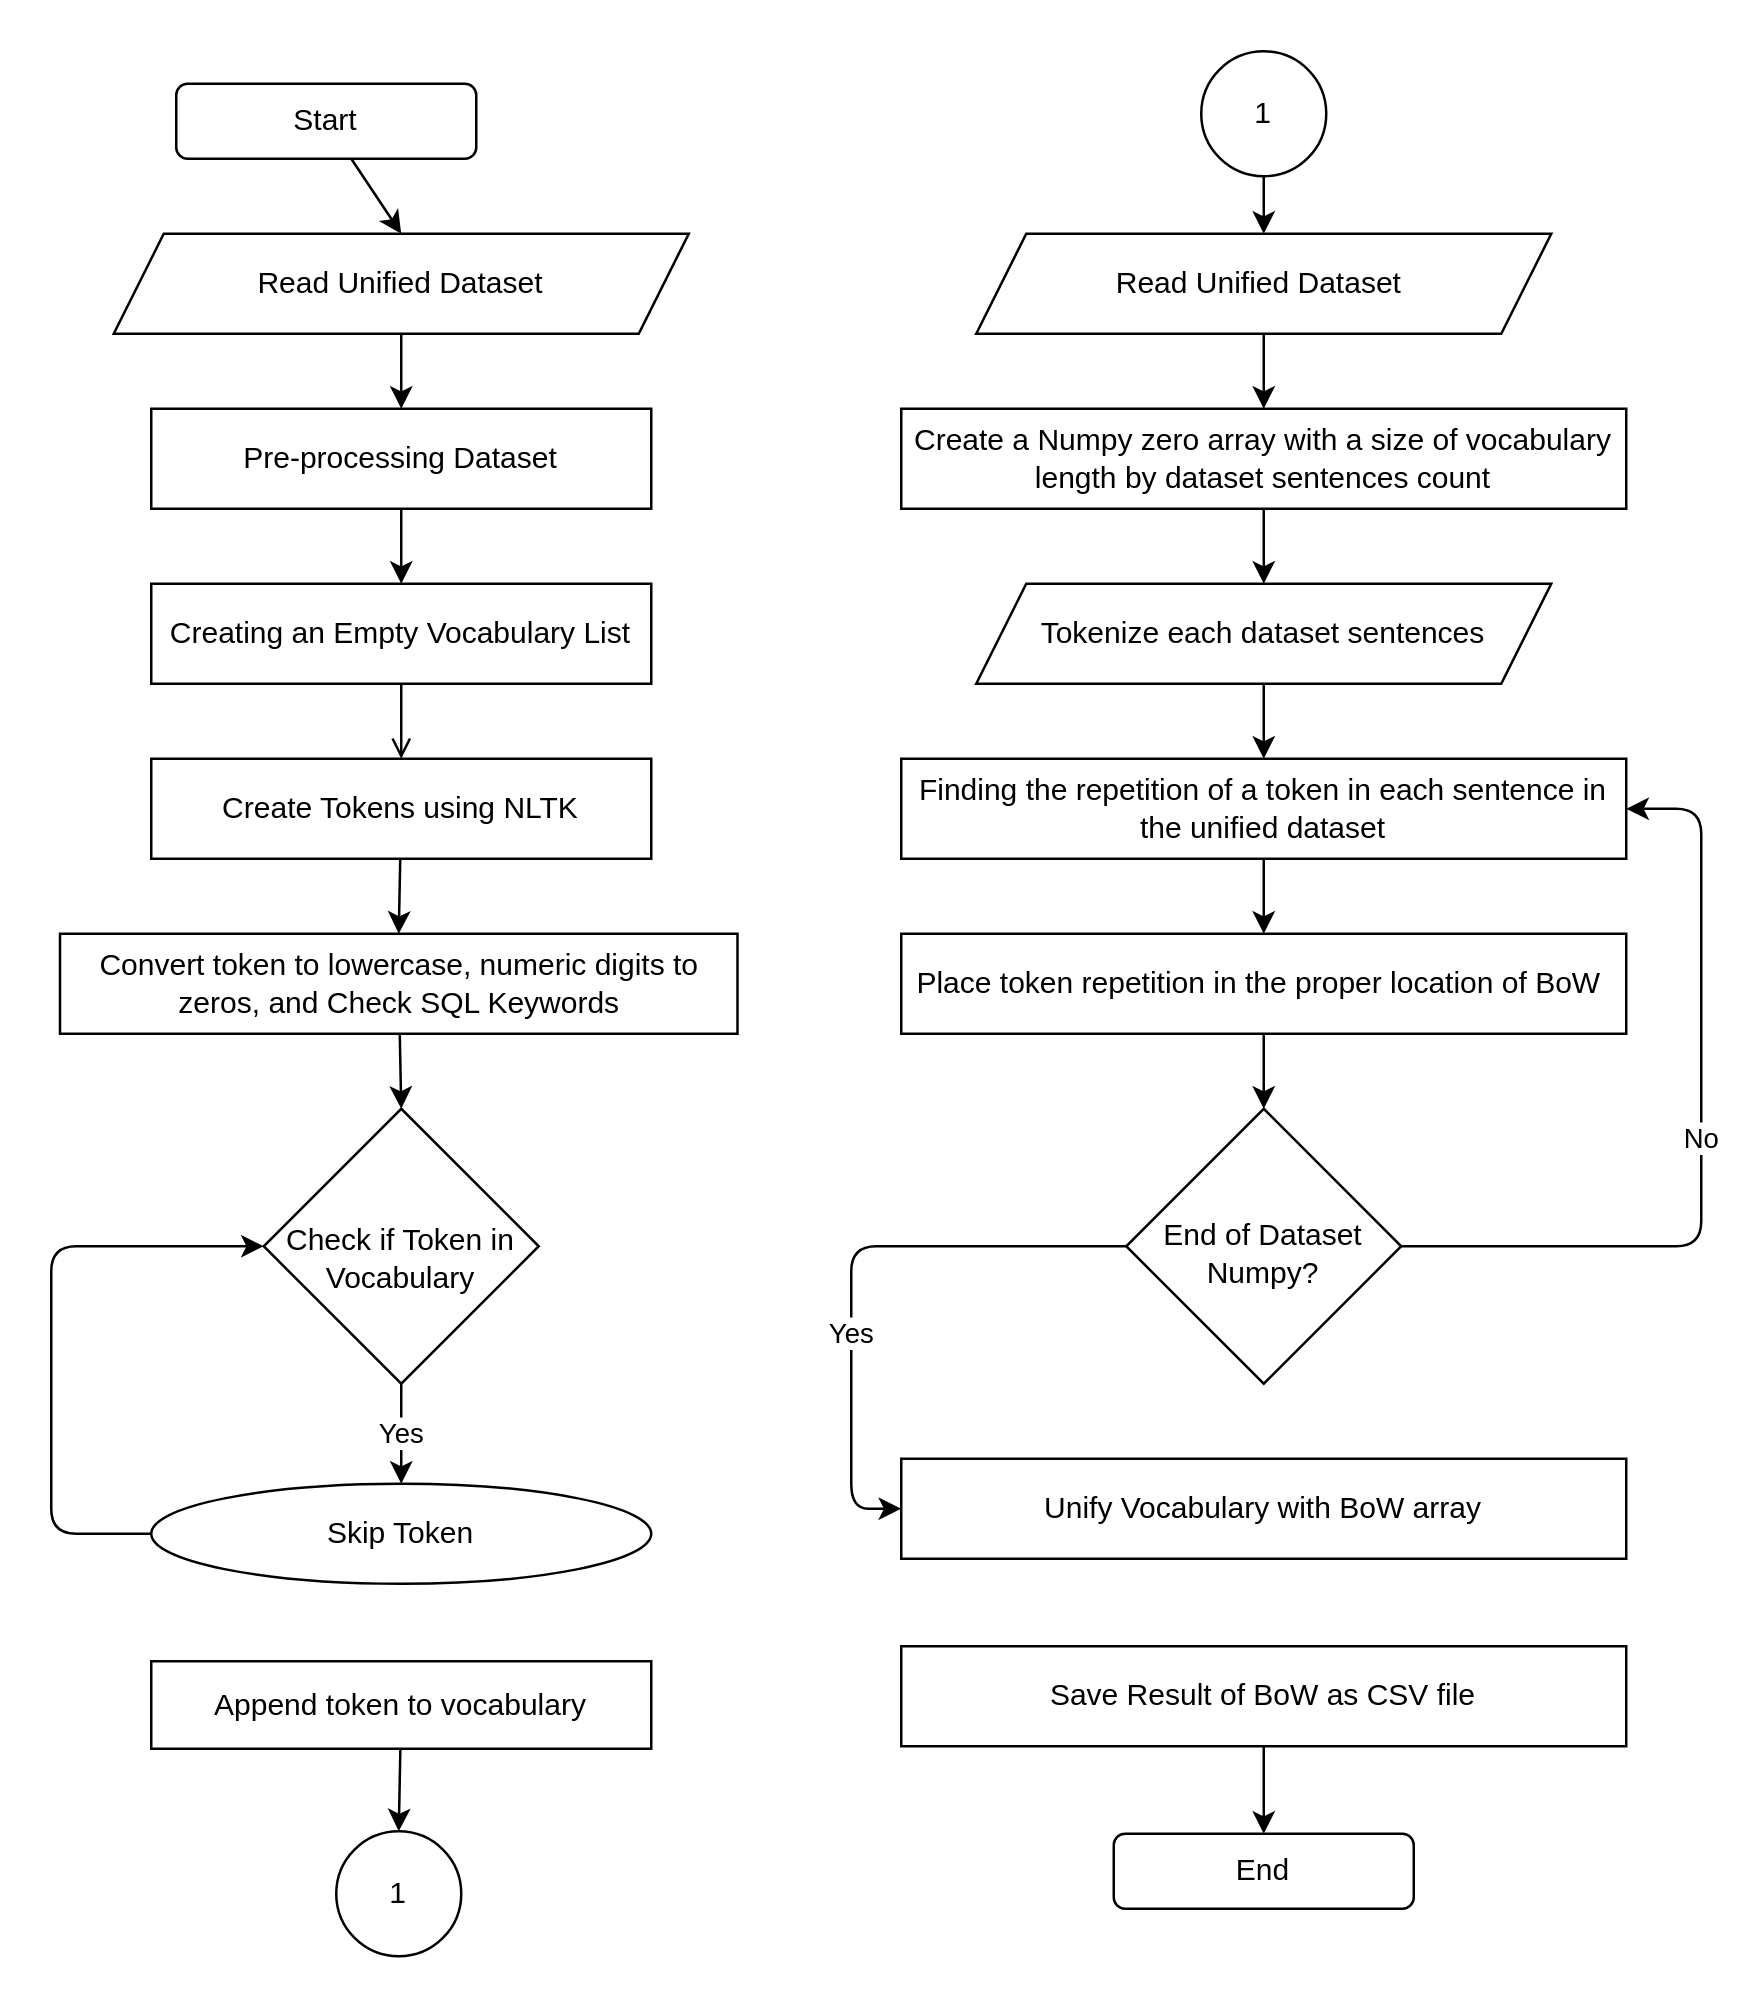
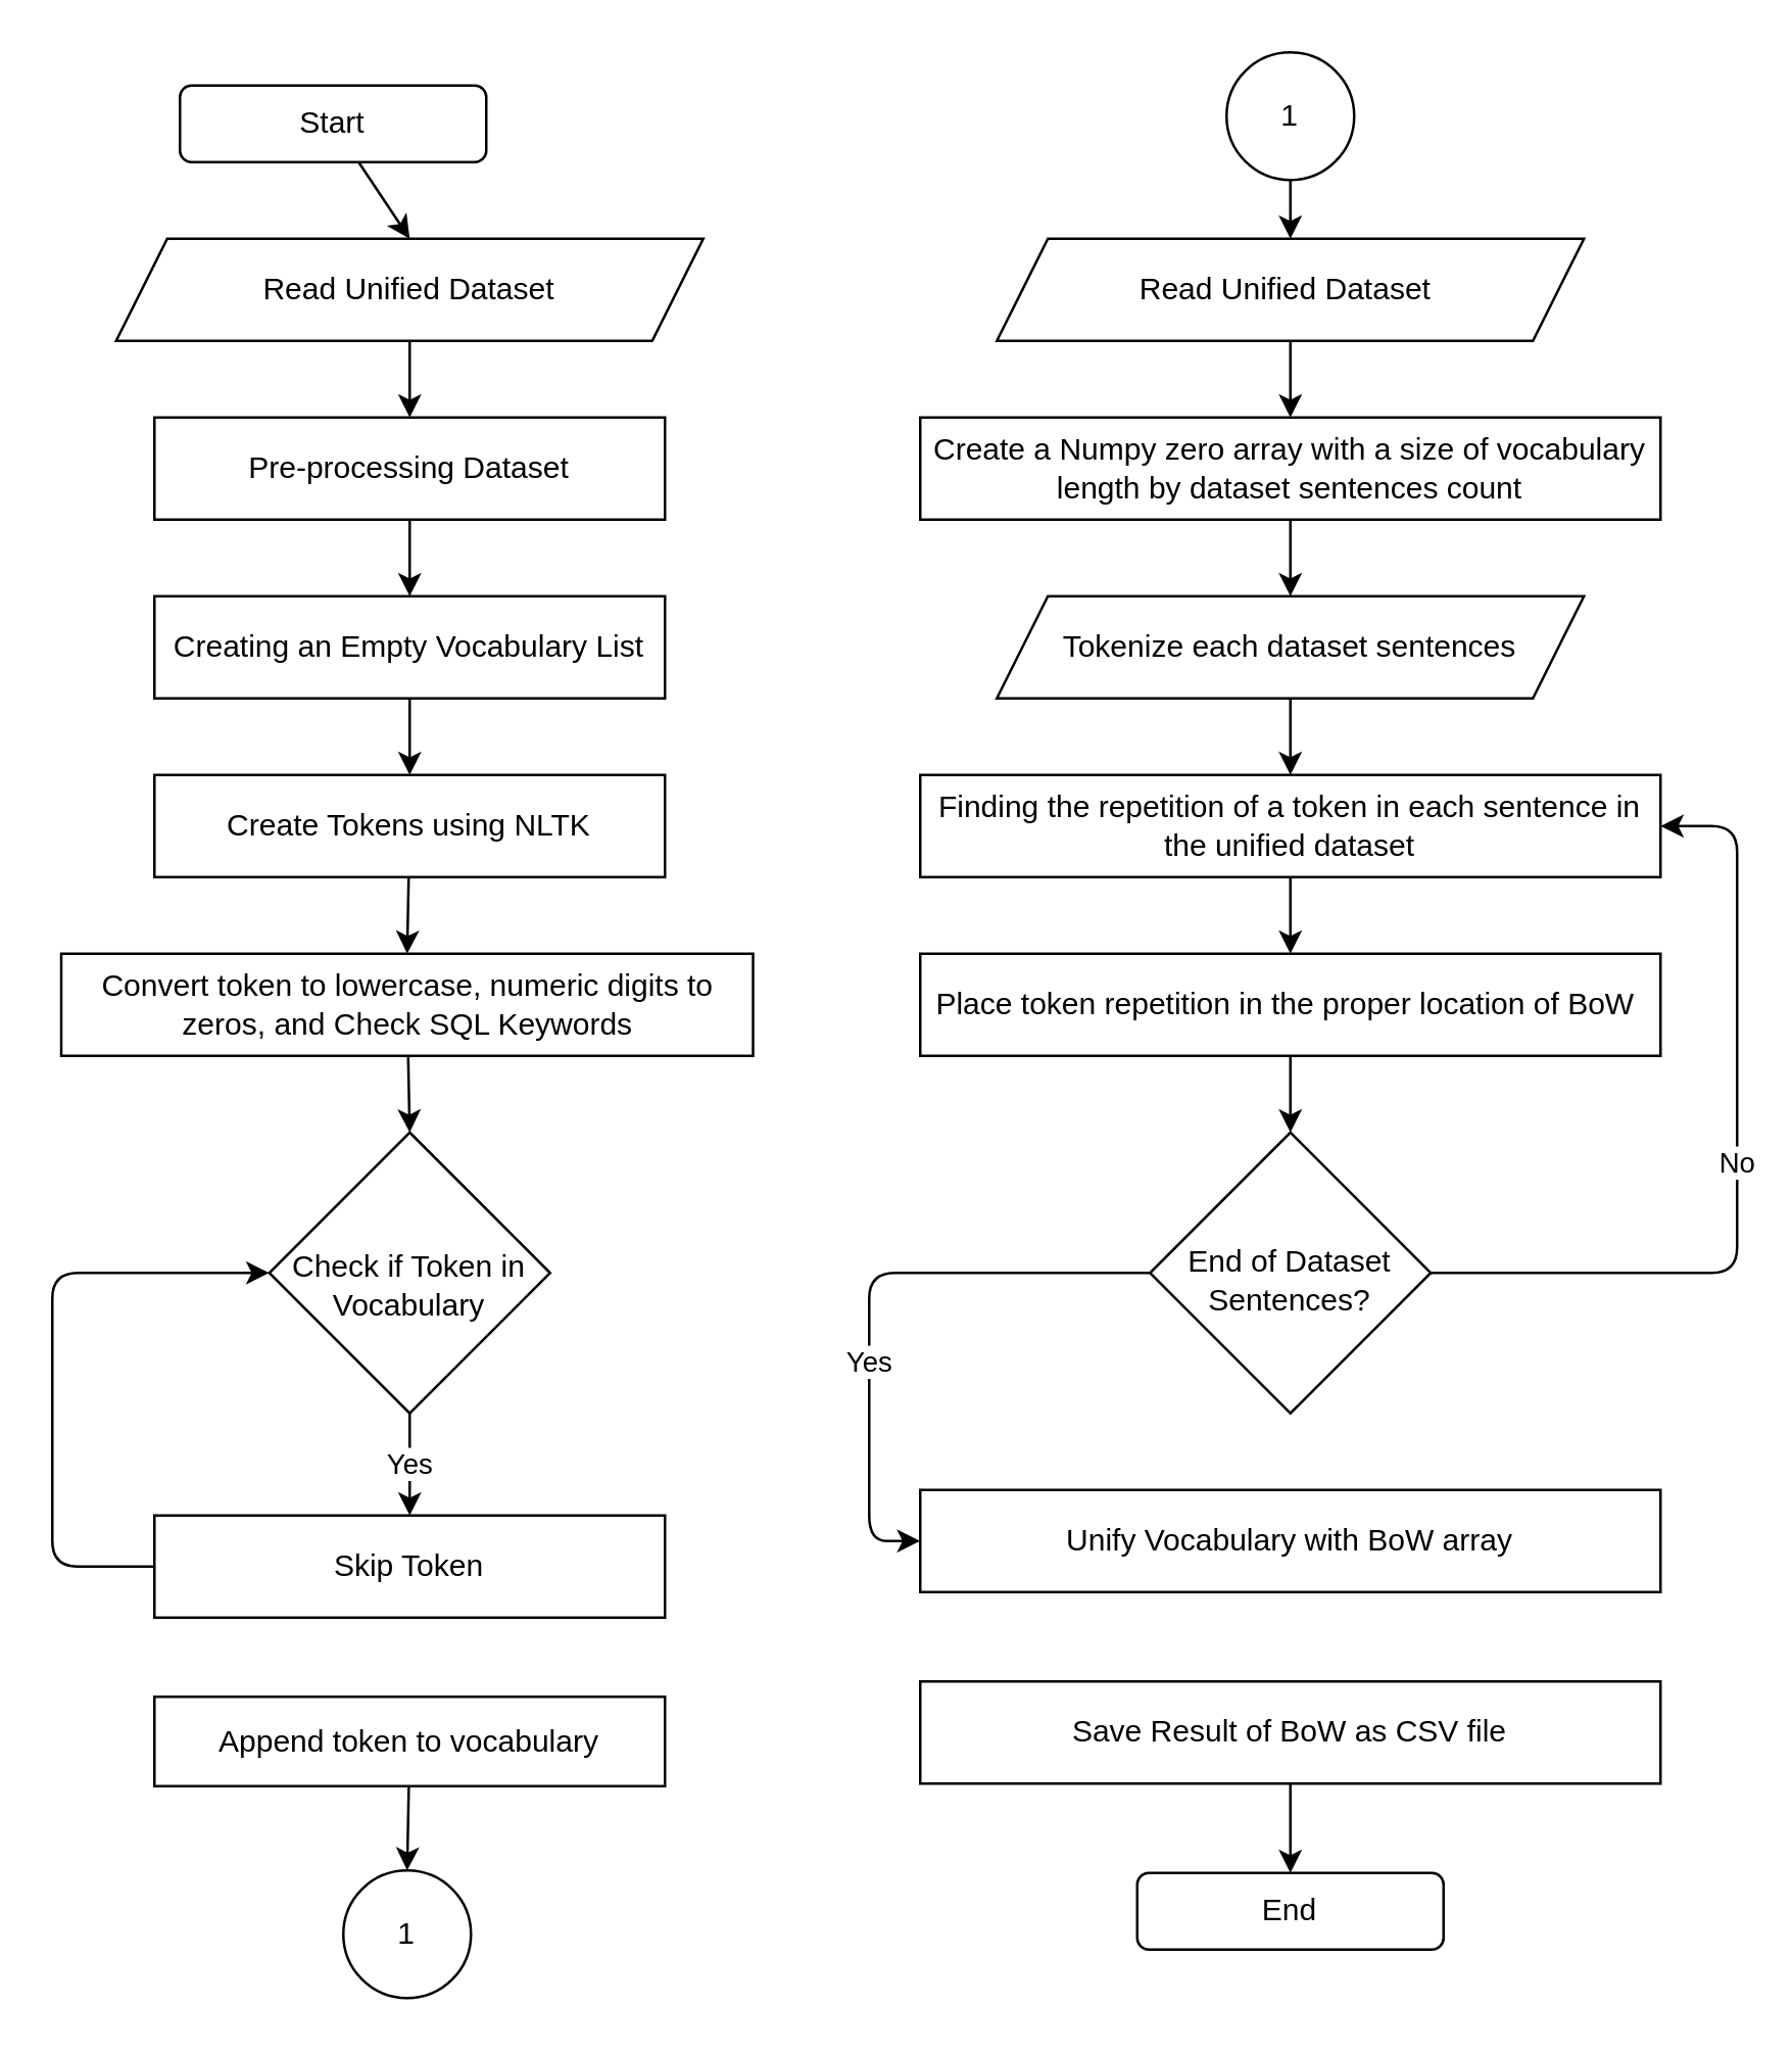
- <mxCell id="8" style="edgeStyle=none;html=1;entryX=0.5;entryY=0;entryDx=0;entryDy=0;endArrow=open;" parent="1" source="9" target="11" edge="1"><mxGeometry relative="1" as="geometry" /></mxCell>
+ <mxCell id="8" style="edgeStyle=none;html=1;entryX=0.5;entryY=0;entryDx=0;entryDy=0;" parent="1" source="9" target="11" edge="1"><mxGeometry relative="1" as="geometry" /></mxCell>
- <mxCell id="39" value="End of Dataset Numpy?" style="rhombus;whiteSpace=wrap;html=1;spacingTop=6;" parent="1" vertex="1"><mxGeometry x="450" y="443" width="110" height="110" as="geometry" /></mxCell>
+ <mxCell id="39" value="End of Dataset Sentences?" style="rhombus;whiteSpace=wrap;html=1;spacingTop=6;" parent="1" vertex="1"><mxGeometry x="450" y="443" width="110" height="110" as="geometry" /></mxCell>
- <mxCell id="15" value="Skip Token" style="ellipse;whiteSpace=wrap;html=1;" parent="1" vertex="1"><mxGeometry x="60" y="593" width="200" height="40" as="geometry" /></mxCell>
+ <mxCell id="15" value="Skip Token" style="rounded=0;whiteSpace=wrap;html=1;" parent="1" vertex="1"><mxGeometry x="60" y="593" width="200" height="40" as="geometry" /></mxCell>
